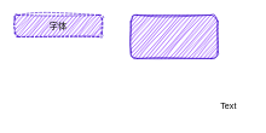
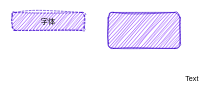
- <mxCell id="4" value="Text" style="text;strokeColor=none;align=center;fillColor=none;html=1;verticalAlign=middle;whiteSpace=wrap;rounded=0;fontFamily=Helvetica;fontSize=12;fontColor=default;" vertex="1" parent="1"><mxGeometry x="285" y="131" width="60" height="30" as="geometry" /></mxCell>
+ <mxCell id="4" value="Text" style="text;strokeColor=none;align=center;fillColor=none;html=1;verticalAlign=middle;whiteSpace=wrap;rounded=0;fontFamily=Helvetica;fontSize=12;fontColor=default;" vertex="1" parent="1"><mxGeometry x="290" y="116" width="60" height="30" as="geometry" /></mxCell>
